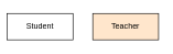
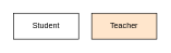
- <mxCell id="2" value="Student" style="whiteSpace=wrap;html=1;align=center;" vertex="1" parent="1"><mxGeometry x="10" y="20" width="100" height="40" as="geometry" /></mxCell>
+ <mxCell id="2" value="Student" style="whiteSpace=wrap;html=1;align=center;" vertex="1" parent="1"><mxGeometry x="20" y="20" width="100" height="40" as="geometry" /></mxCell>
